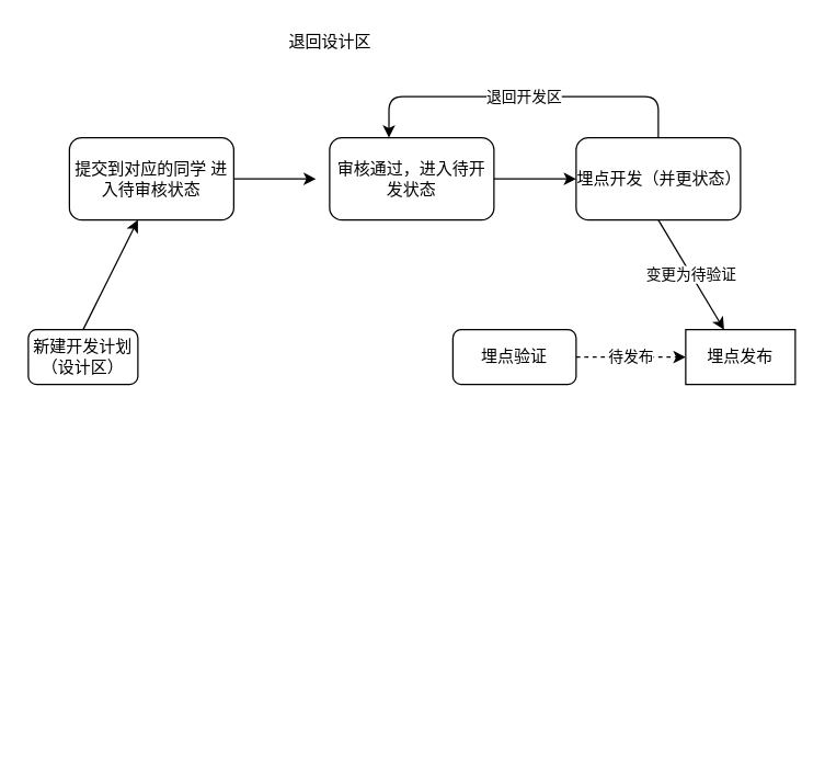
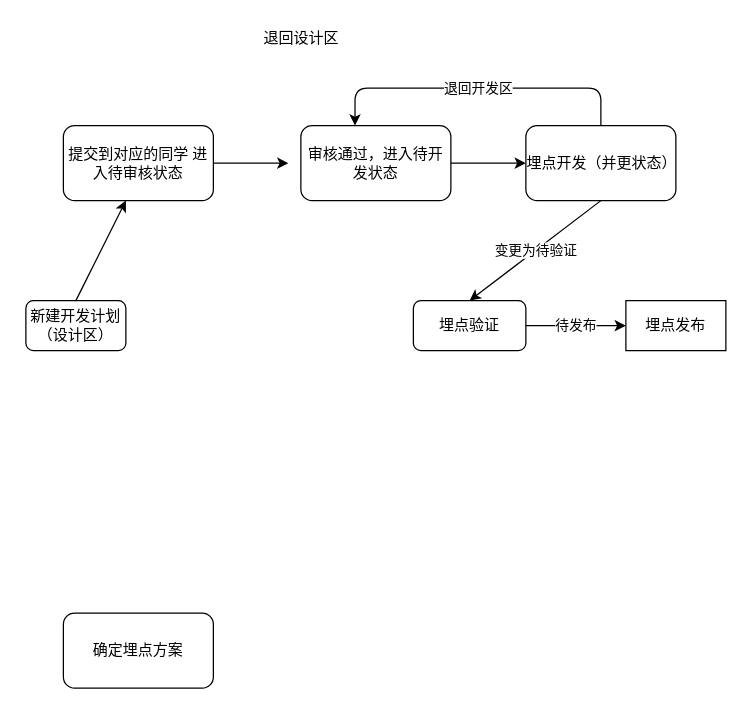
- <mxCell id="13" value="变更为待验证" style="endArrow=classic;html=1;exitX=0.5;exitY=1;exitDx=0;exitDy=0;" edge="1" parent="1" source="11" target="6"><mxGeometry width="50" height="50" relative="1" as="geometry"><mxPoint x="230" y="220" as="sourcePoint" /><mxPoint x="380" y="230" as="targetPoint" /></mxGeometry></mxCell>
+ <mxCell id="13" value="变更为待验证" style="endArrow=classic;html=1;exitX=0.5;exitY=1;exitDx=0;exitDy=0;entryX=0.5;entryY=0;entryDx=0;entryDy=0;" edge="1" parent="1" source="11" target="5"><mxGeometry width="50" height="50" relative="1" as="geometry"><mxPoint x="230" y="220" as="sourcePoint" /><mxPoint x="380" y="230" as="targetPoint" /></mxGeometry></mxCell>
- <mxCell id="16" value="待发布" style="endArrow=classic;html=1;entryX=0;entryY=0.5;entryDx=0;entryDy=0;exitX=1;exitY=0.5;exitDx=0;exitDy=0;dashed=1;" edge="1" parent="1" source="5" target="6"><mxGeometry width="50" height="50" relative="1" as="geometry"><mxPoint x="230" y="200" as="sourcePoint" /><mxPoint x="280" y="150" as="targetPoint" /></mxGeometry></mxCell>
+ <mxCell id="16" value="待发布" style="endArrow=classic;html=1;entryX=0;entryY=0.5;entryDx=0;entryDy=0;exitX=1;exitY=0.5;exitDx=0;exitDy=0;" edge="1" parent="1" source="5" target="6"><mxGeometry width="50" height="50" relative="1" as="geometry"><mxPoint x="230" y="200" as="sourcePoint" /><mxPoint x="280" y="150" as="targetPoint" /></mxGeometry></mxCell>
+ <mxCell id="2" value="确定埋点方案" style="rounded=1;whiteSpace=wrap;html=1;" vertex="1" parent="1"><mxGeometry x="50" y="490" width="120" height="60" as="geometry" /></mxCell>
